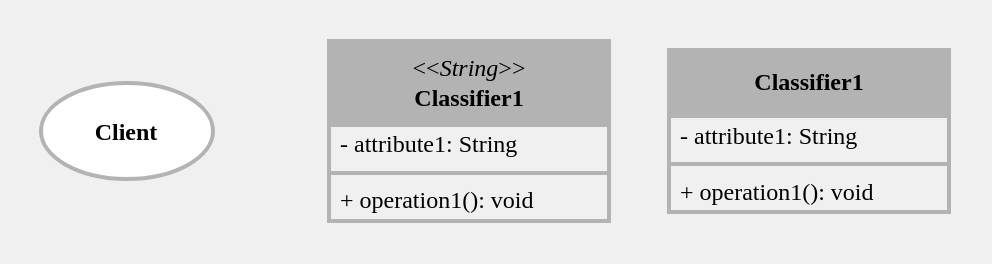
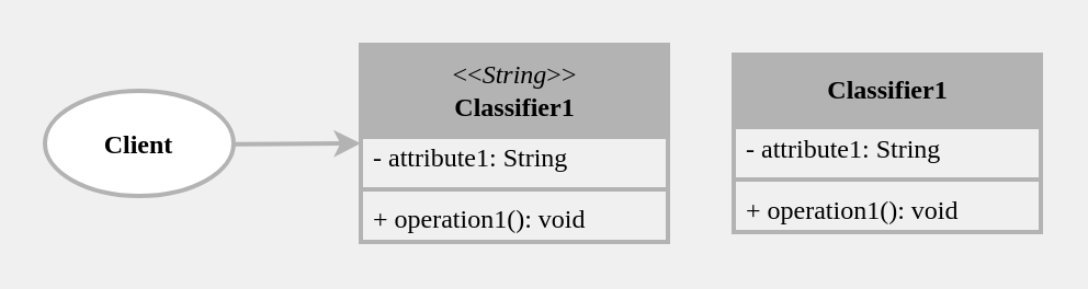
+ <mxCell id="2" value="" style="edgeStyle=none;html=1;fontFamily=Verdana;entryX=0;entryY=0.5;entryDx=0;entryDy=0;strokeColor=#B3B3B3;strokeWidth=2;" edge="1" parent="1" source="3" target="4"><mxGeometry relative="1" as="geometry" /></mxCell>
